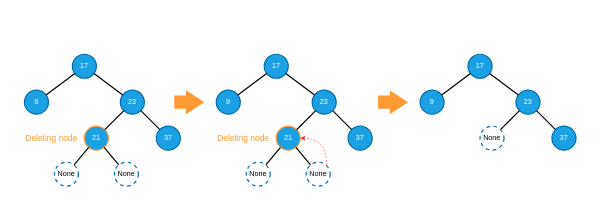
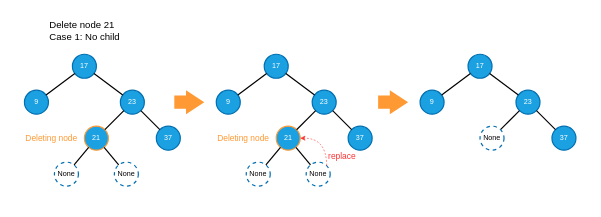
+ <mxCell id="13" value="&lt;font style=&quot;font-size: 16px&quot; color=&quot;#000000&quot;&gt;Delete node 21&lt;br&gt;Case 1: No child&lt;/font&gt;" style="text;html=1;strokeColor=none;fillColor=none;align=left;verticalAlign=middle;whiteSpace=wrap;rounded=0;" parent="1" vertex="1"><mxGeometry x="80" y="40" width="160" height="20" as="geometry" /></mxCell>
+ <mxCell id="32" value="&lt;font color=&quot;#ff3333&quot; style=&quot;font-size: 14px&quot;&gt;replace&lt;/font&gt;" style="text;html=1;strokeColor=none;fillColor=none;align=center;verticalAlign=middle;whiteSpace=wrap;rounded=0;" parent="1" vertex="1"><mxGeometry x="550" y="250" width="40" height="20" as="geometry" /></mxCell>
